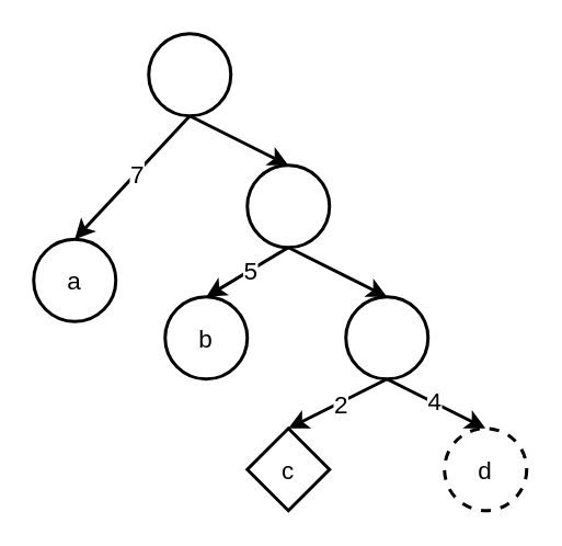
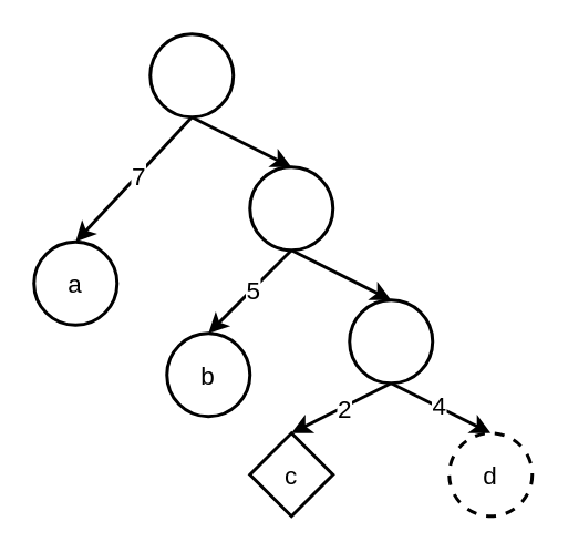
- <mxCell id="11" value="b" style="ellipse;whiteSpace=wrap;html=1;aspect=fixed;strokeWidth=2;fontSize=15;" vertex="1" parent="1"><mxGeometry x="100" y="180" width="50" height="50" as="geometry" /></mxCell>
+ <mxCell id="11" value="b" style="ellipse;whiteSpace=wrap;html=1;aspect=fixed;strokeWidth=2;fontSize=15;" vertex="1" parent="1"><mxGeometry x="100" y="200" width="50" height="50" as="geometry" /></mxCell>
